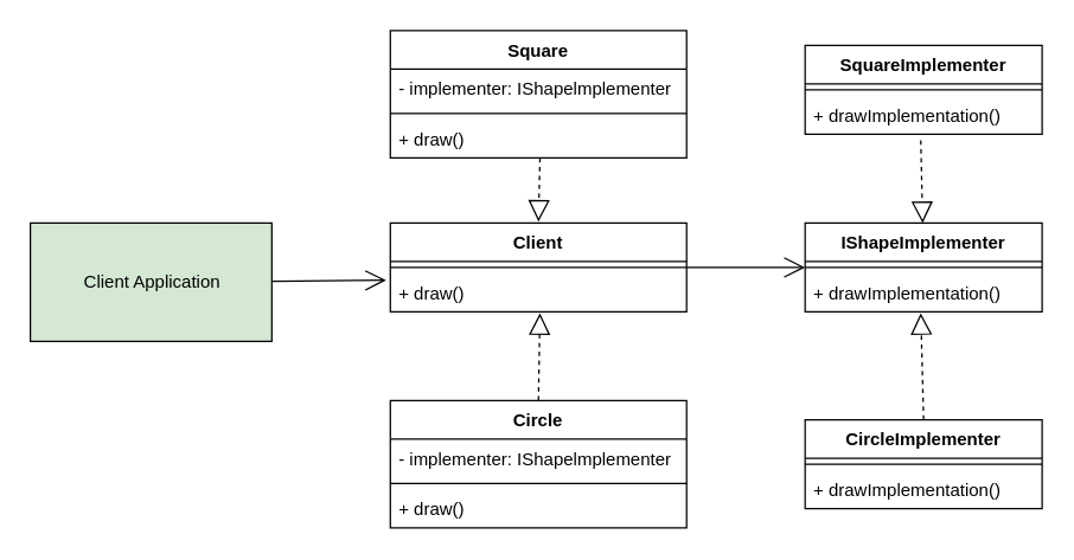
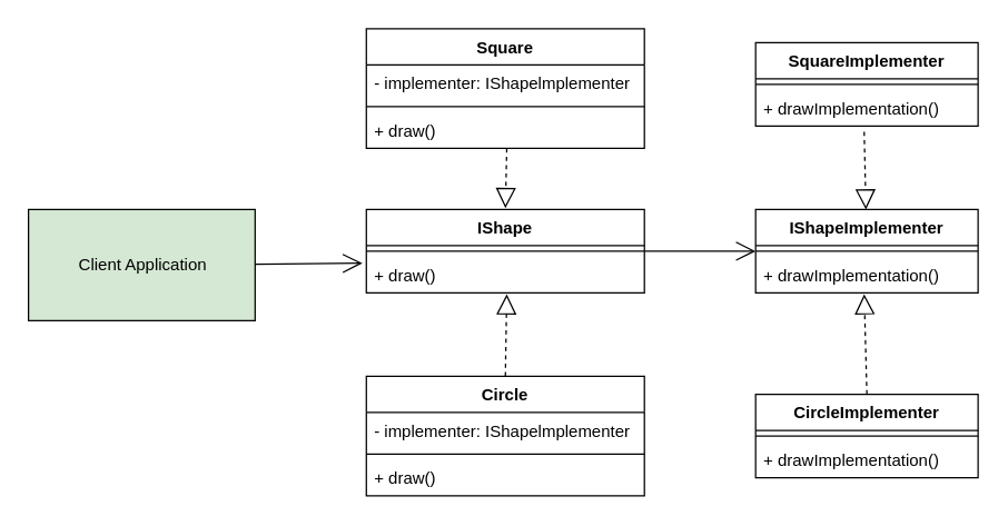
- <mxCell id="7" value="Client" style="swimlane;fontStyle=1;align=center;verticalAlign=top;childLayout=stackLayout;horizontal=1;startSize=26;horizontalStack=0;resizeParent=1;resizeParentMax=0;resizeLast=0;collapsible=1;marginBottom=0;" parent="1" vertex="1"><mxGeometry x="263" y="150" width="200" height="60" as="geometry" /></mxCell>
+ <mxCell id="7" value="IShape" style="swimlane;fontStyle=1;align=center;verticalAlign=top;childLayout=stackLayout;horizontal=1;startSize=26;horizontalStack=0;resizeParent=1;resizeParentMax=0;resizeLast=0;collapsible=1;marginBottom=0;" parent="1" vertex="1"><mxGeometry x="263" y="150" width="200" height="60" as="geometry" /></mxCell>
